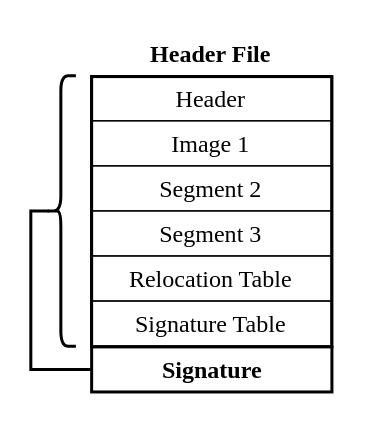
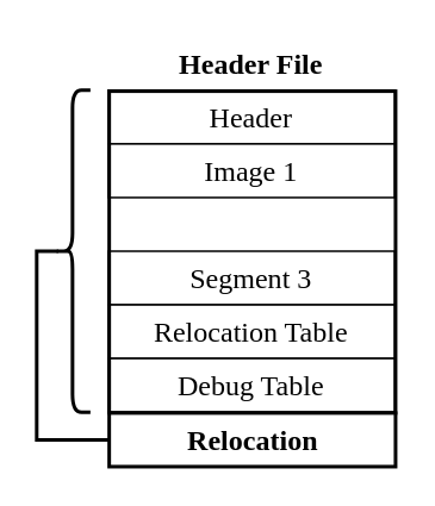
- <mxCell id="4" value="&lt;span style=&quot;font-family: LMRoman10-Regular; font-size: 16px;&quot;&gt;Segment&lt;/span&gt;&lt;font style=&quot;font-size: 16px;&quot; face=&quot;LMRoman10-Regular&quot;&gt;&amp;nbsp;2&lt;/font&gt;" style="rounded=0;whiteSpace=wrap;html=1;" parent="1" vertex="1"><mxGeometry x="60" y="110" width="160" height="30" as="geometry" /></mxCell>
- <mxCell id="7" value="&lt;font style=&quot;font-size: 16px;&quot; face=&quot;LMRoman10-Regular&quot;&gt;Signature Table&lt;br&gt;&lt;/font&gt;" style="rounded=0;whiteSpace=wrap;html=1;" parent="1" vertex="1"><mxGeometry x="60" y="200" width="160" height="30" as="geometry" /></mxCell>
+ <mxCell id="7" value="&lt;font style=&quot;font-size: 16px;&quot; face=&quot;LMRoman10-Regular&quot;&gt;Debug Table&lt;br&gt;&lt;/font&gt;" style="rounded=0;whiteSpace=wrap;html=1;" parent="1" vertex="1"><mxGeometry x="60" y="200" width="160" height="30" as="geometry" /></mxCell>
- <mxCell id="11" value="&lt;font style=&quot;font-size: 16px;&quot; face=&quot;LMRoman10-Regular&quot;&gt;&lt;b&gt;Signature&lt;/b&gt;&lt;br&gt;&lt;/font&gt;" style="rounded=0;whiteSpace=wrap;html=1;strokeWidth=2;" parent="1" vertex="1"><mxGeometry x="60.5" y="230.5" width="160" height="30" as="geometry" /></mxCell>
+ <mxCell id="11" value="&lt;font style=&quot;font-size: 16px;&quot; face=&quot;LMRoman10-Regular&quot;&gt;&lt;b&gt;Relocation&lt;/b&gt;&lt;br&gt;&lt;/font&gt;" style="rounded=0;whiteSpace=wrap;html=1;strokeWidth=2;" parent="1" vertex="1"><mxGeometry x="60.5" y="230.5" width="160" height="30" as="geometry" /></mxCell>
